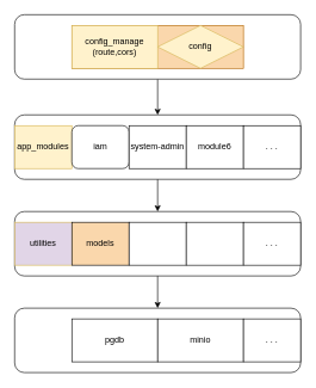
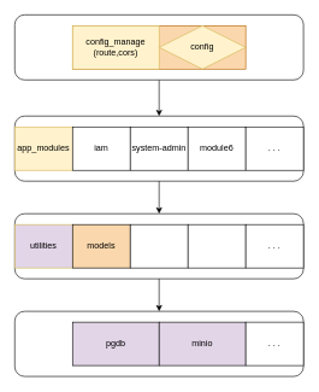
- <mxCell id="10" value="iam" style="whiteSpace=wrap;html=1;rounded=1;" parent="7" vertex="1"><mxGeometry x="80" width="80" height="60" as="geometry" /></mxCell>
+ <mxCell id="10" value="iam" style="rounded=0;whiteSpace=wrap;html=1;" parent="7" vertex="1"><mxGeometry x="80" width="80" height="60" as="geometry" /></mxCell>
- <mxCell id="24" value="pgdb" style="rounded=0;whiteSpace=wrap;html=1;" parent="1" vertex="1"><mxGeometry x="100" y="445" width="120" height="60" as="geometry" /></mxCell>
+ <mxCell id="24" value="pgdb" style="rounded=0;whiteSpace=wrap;html=1;fillColor=#e1d5e7;" parent="1" vertex="1"><mxGeometry x="100" y="445" width="120" height="60" as="geometry" /></mxCell>
- <mxCell id="25" value="minio" style="rounded=0;whiteSpace=wrap;html=1;align=center;" parent="1" vertex="1"><mxGeometry x="220" y="445" width="120" height="60" as="geometry" /></mxCell>
+ <mxCell id="25" value="minio" style="rounded=0;whiteSpace=wrap;html=1;align=center;fillColor=#e1d5e7;" parent="1" vertex="1"><mxGeometry x="220" y="445" width="120" height="60" as="geometry" /></mxCell>
